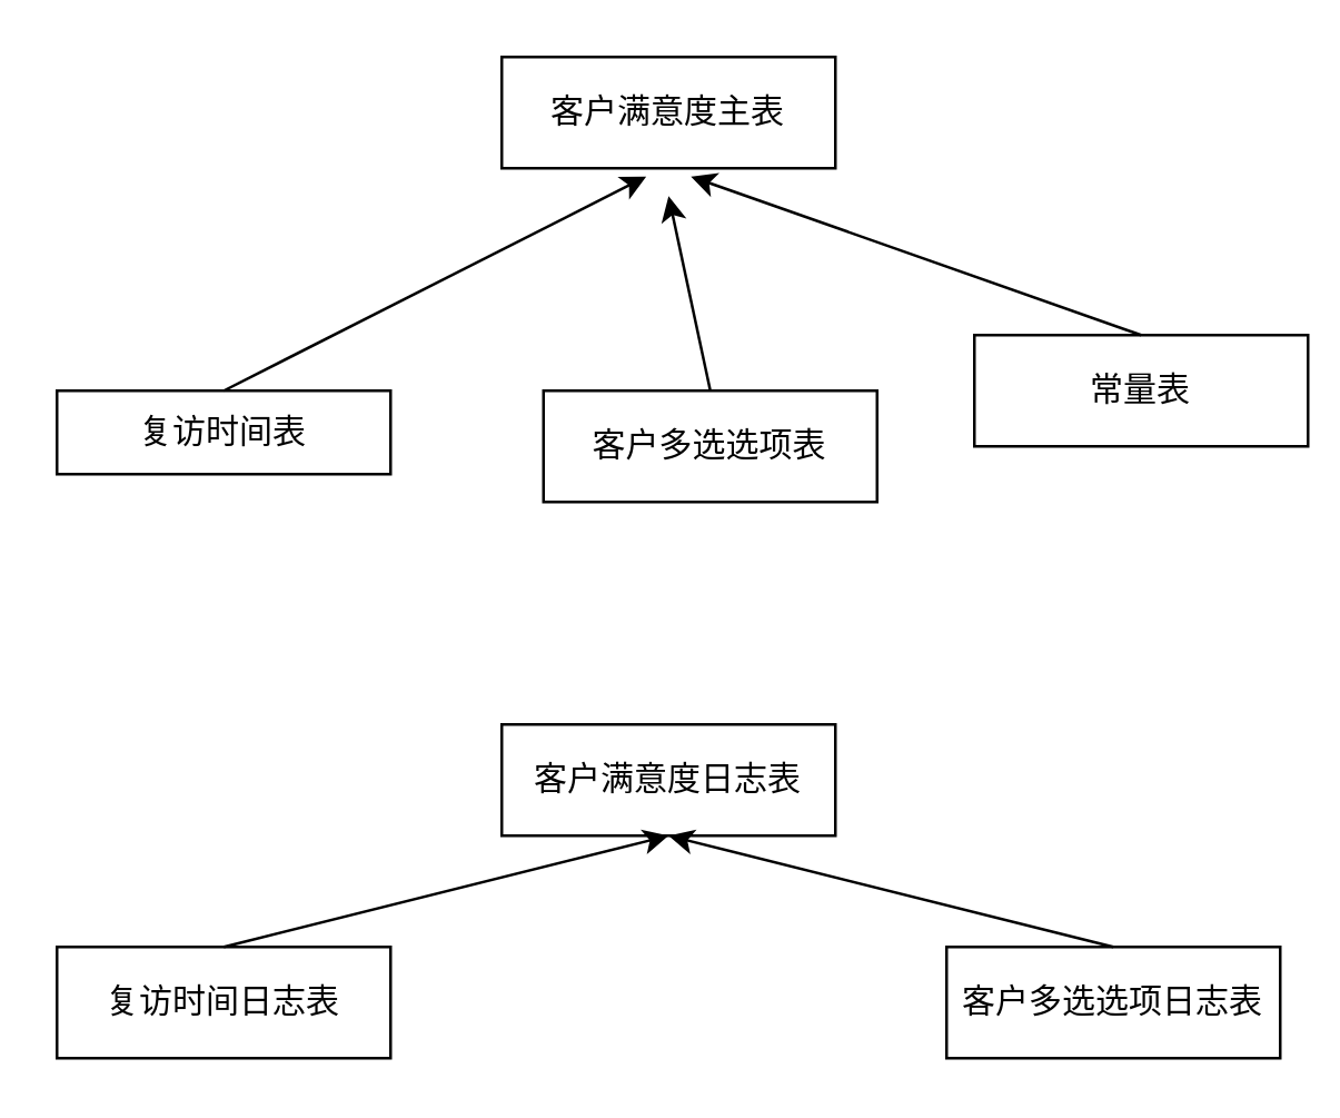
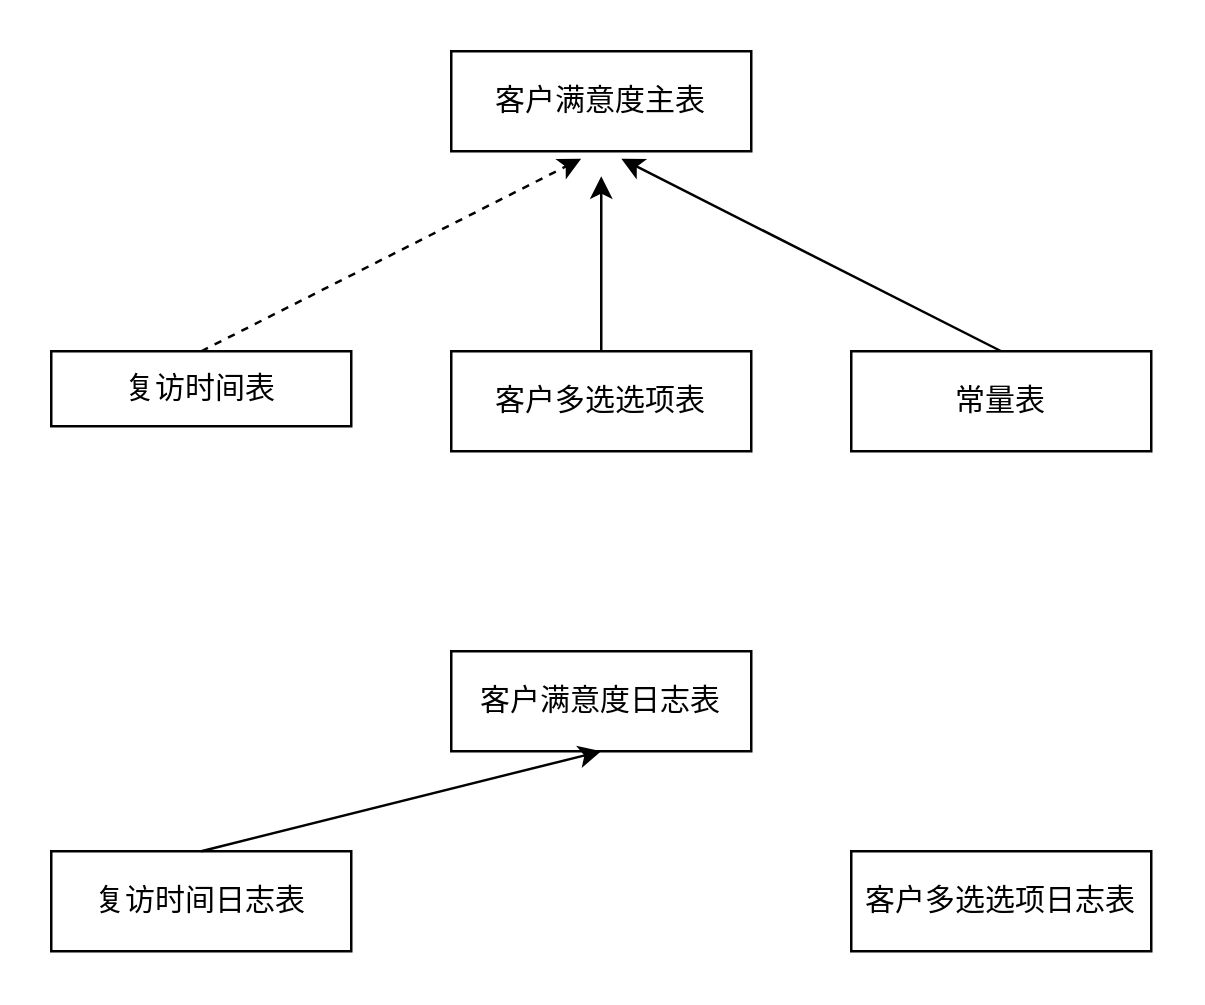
- <mxCell id="6" value="" style="endArrow=classic;html=1;entryX=0.433;entryY=1.075;entryDx=0;entryDy=0;entryPerimeter=0;exitX=0.5;exitY=0;exitDx=0;exitDy=0;" edge="1" parent="1" source="4" target="2"><mxGeometry width="50" height="50" relative="1" as="geometry"><mxPoint x="100" y="260" as="sourcePoint" /><mxPoint x="150" y="210" as="targetPoint" /></mxGeometry></mxCell>
+ <mxCell id="6" value="" style="endArrow=classic;html=1;entryX=0.433;entryY=1.075;entryDx=0;entryDy=0;entryPerimeter=0;exitX=0.5;exitY=0;exitDx=0;exitDy=0;dashed=1;" edge="1" parent="1" source="4" target="2"><mxGeometry width="50" height="50" relative="1" as="geometry"><mxPoint x="100" y="260" as="sourcePoint" /><mxPoint x="150" y="210" as="targetPoint" /></mxGeometry></mxCell>
- <mxCell id="3" value="常量表" style="rounded=0;whiteSpace=wrap;html=1;" vertex="1" parent="1"><mxGeometry x="350" y="120" width="120" height="40" as="geometry" /></mxCell>
+ <mxCell id="3" value="常量表" style="rounded=0;whiteSpace=wrap;html=1;" vertex="1" parent="1"><mxGeometry x="340" y="140" width="120" height="40" as="geometry" /></mxCell>
- <mxCell id="5" value="客户多选选项表" style="rounded=0;whiteSpace=wrap;html=1;" vertex="1" parent="1"><mxGeometry x="195" y="140" width="120" height="40" as="geometry" /></mxCell>
+ <mxCell id="5" value="客户多选选项表" style="rounded=0;whiteSpace=wrap;html=1;" vertex="1" parent="1"><mxGeometry x="180" y="140" width="120" height="40" as="geometry" /></mxCell>
- <mxCell id="13" value="" style="endArrow=classic;html=1;entryX=0.5;entryY=1;entryDx=0;entryDy=0;exitX=0.5;exitY=0;exitDx=0;exitDy=0;" edge="1" parent="1" source="11" target="9"><mxGeometry width="50" height="50" relative="1" as="geometry"><mxPoint x="269.289" y="410" as="sourcePoint" /><mxPoint x="269.289" y="360" as="targetPoint" /></mxGeometry></mxCell>
